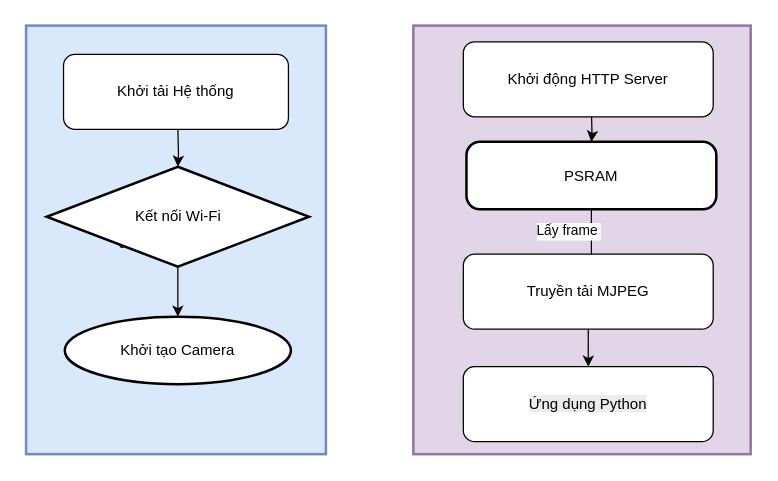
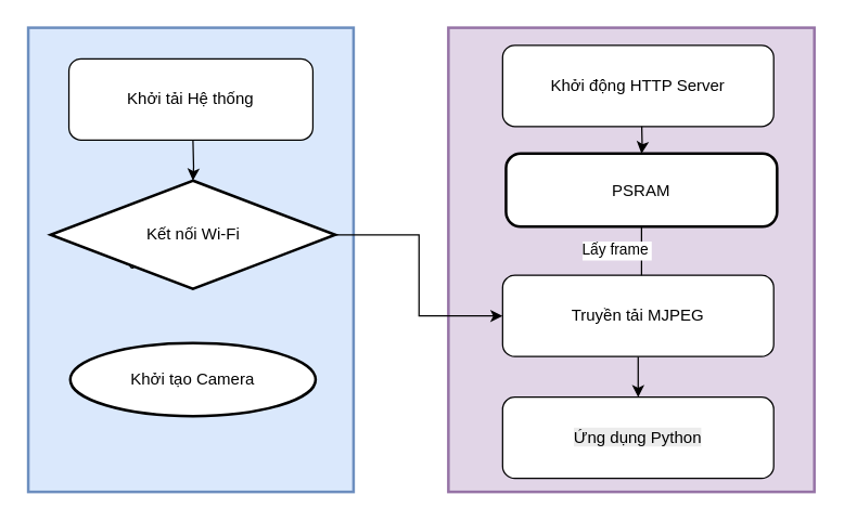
- <mxCell id="5" style="edgeStyle=orthogonalEdgeStyle;rounded=0;orthogonalLoop=1;jettySize=auto;html=1;entryX=0.5;entryY=0;entryDx=0;entryDy=0;" edge="1" parent="1" source="6" target="7"><mxGeometry relative="1" as="geometry" /></mxCell>
+ <mxCell id="5" style="edgeStyle=orthogonalEdgeStyle;rounded=0;orthogonalLoop=1;jettySize=auto;html=1;" edge="1" parent="1" source="6" target="17"><mxGeometry relative="1" as="geometry" /></mxCell>
